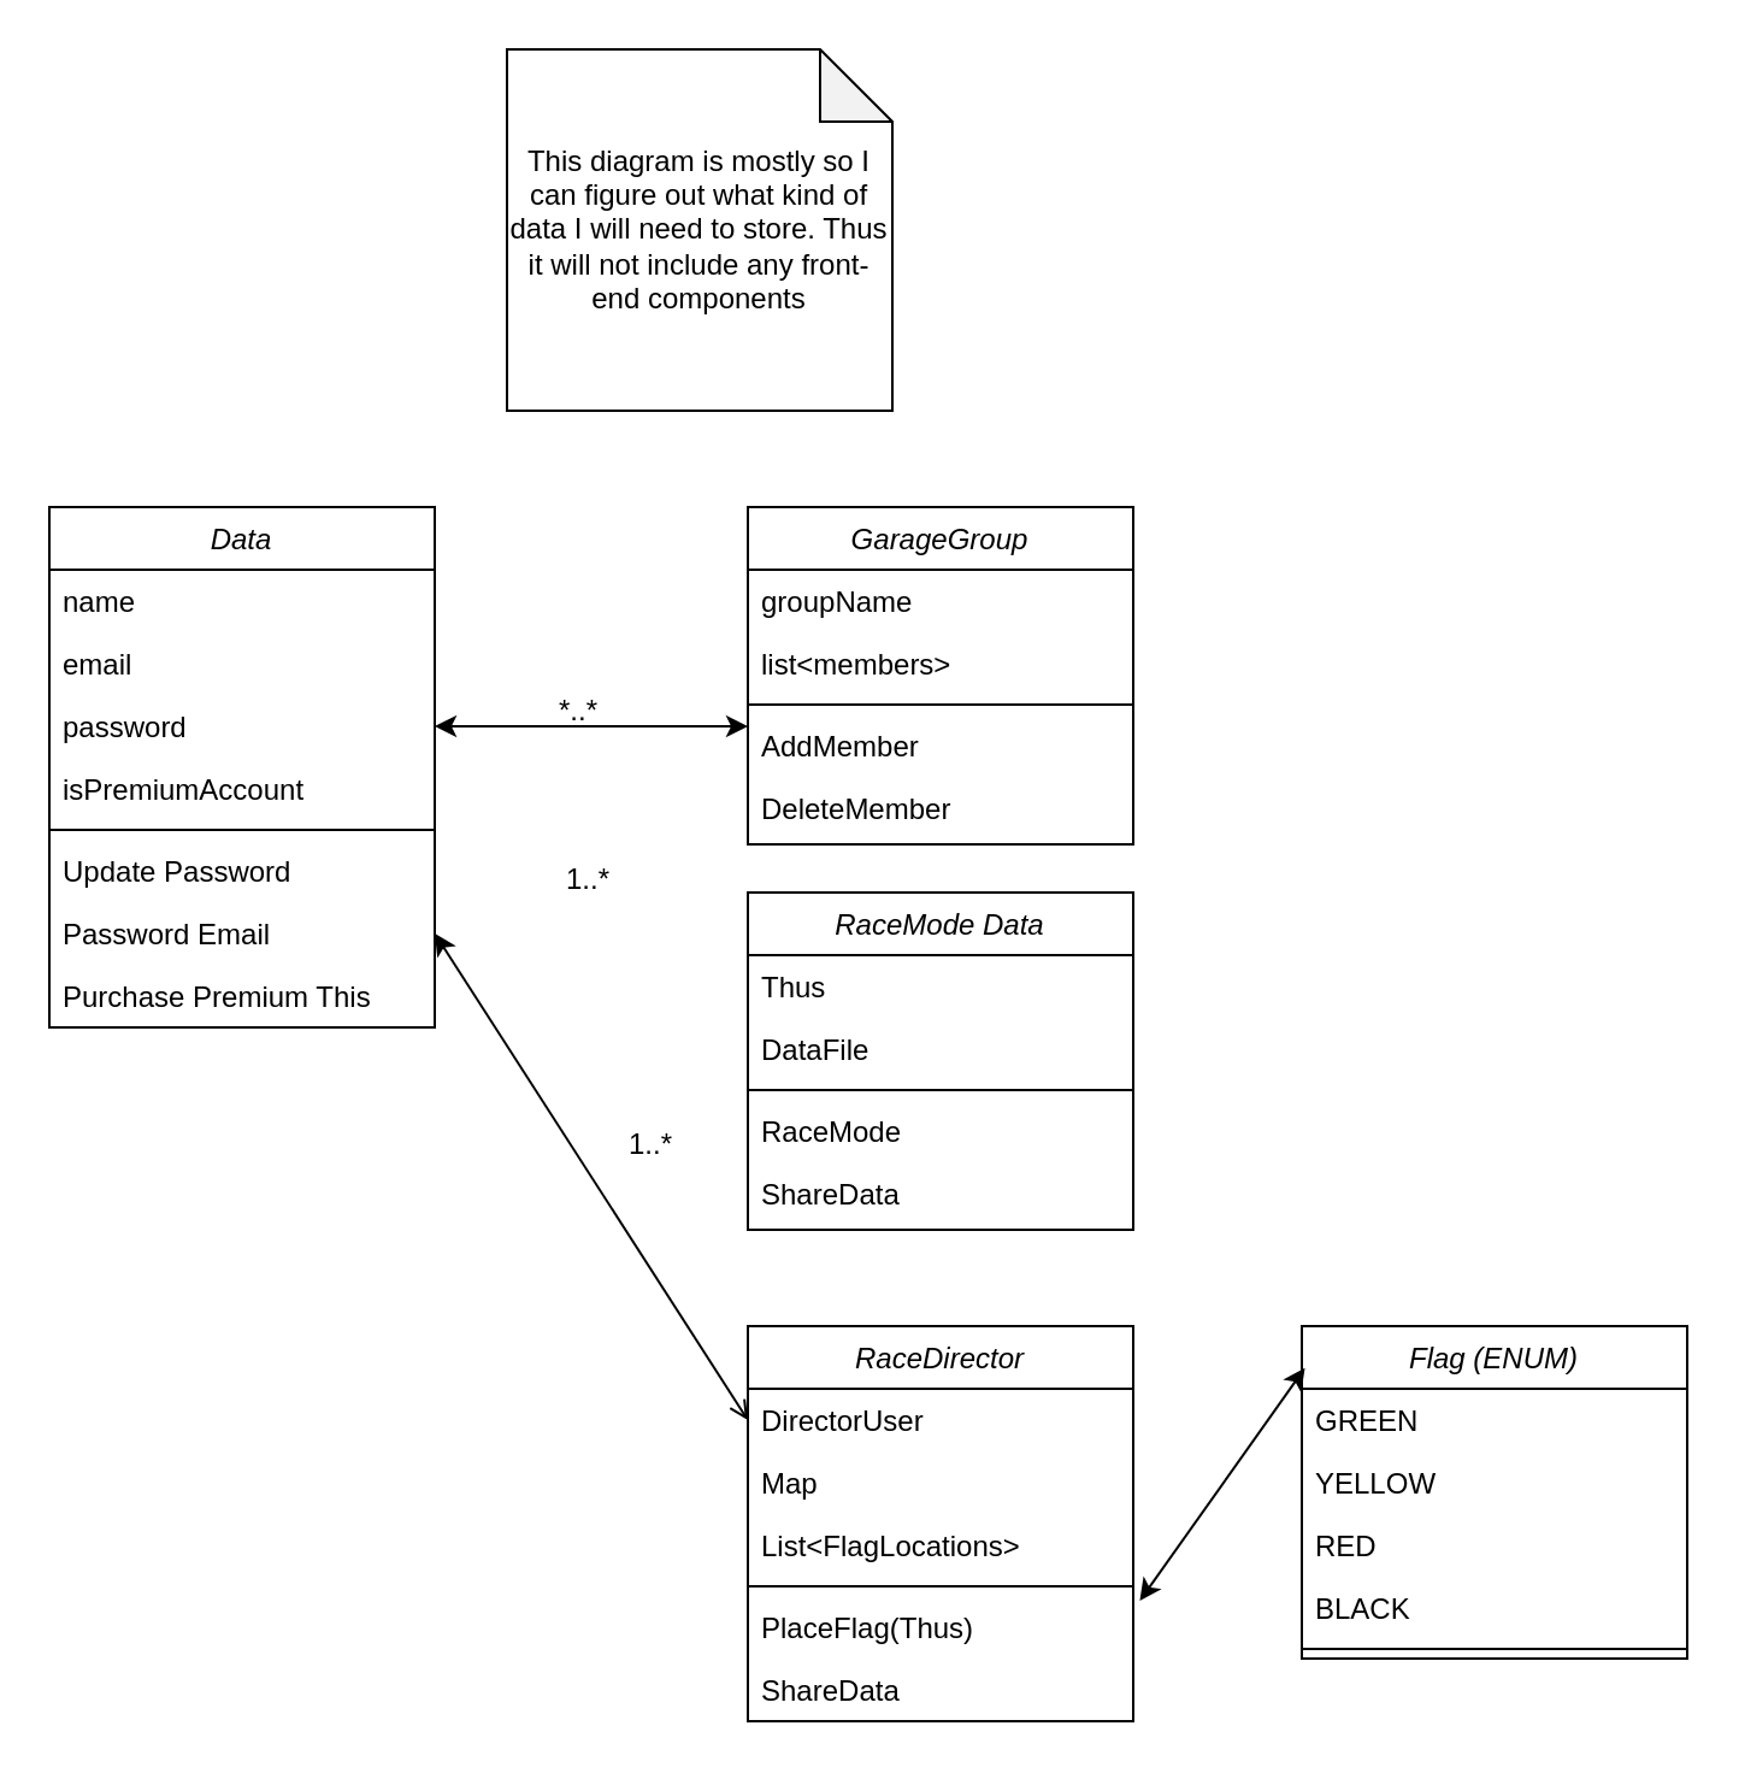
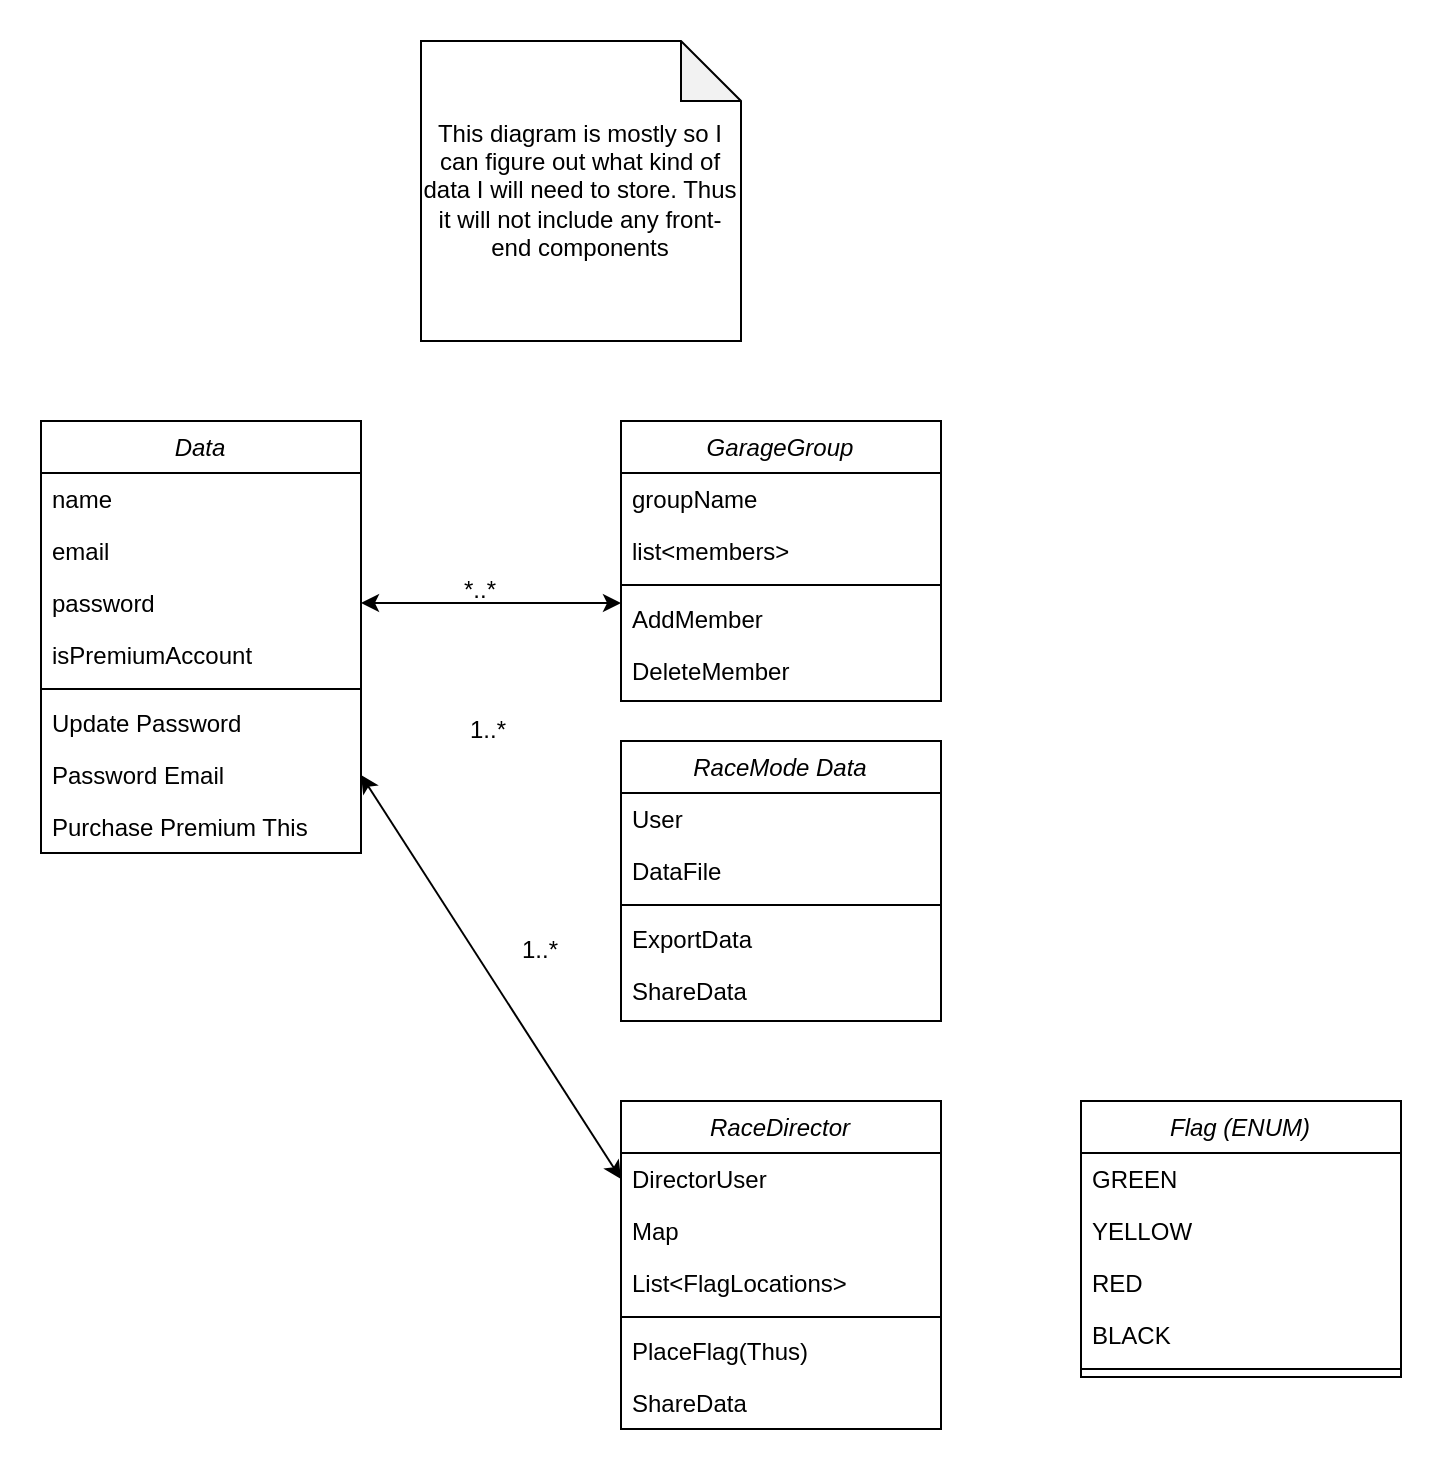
- <mxCell id="20" value="Thus" style="text;align=left;verticalAlign=top;spacingLeft=4;spacingRight=4;overflow=hidden;rotatable=0;points=[[0,0.5],[1,0.5]];portConstraint=eastwest;" parent="19" vertex="1"><mxGeometry y="26" width="160" height="26" as="geometry" /></mxCell>
+ <mxCell id="20" value="User" style="text;align=left;verticalAlign=top;spacingLeft=4;spacingRight=4;overflow=hidden;rotatable=0;points=[[0,0.5],[1,0.5]];portConstraint=eastwest;" parent="19" vertex="1"><mxGeometry y="26" width="160" height="26" as="geometry" /></mxCell>
- <mxCell id="23" value="RaceMode" style="text;align=left;verticalAlign=top;spacingLeft=4;spacingRight=4;overflow=hidden;rotatable=0;points=[[0,0.5],[1,0.5]];portConstraint=eastwest;" parent="19" vertex="1"><mxGeometry y="86" width="160" height="26" as="geometry" /></mxCell>
+ <mxCell id="23" value="ExportData" style="text;align=left;verticalAlign=top;spacingLeft=4;spacingRight=4;overflow=hidden;rotatable=0;points=[[0,0.5],[1,0.5]];portConstraint=eastwest;" parent="19" vertex="1"><mxGeometry y="86" width="160" height="26" as="geometry" /></mxCell>
- <mxCell id="39" value="" style="endArrow=open;startArrow=classic;html=1;rounded=0;entryX=0;entryY=0.5;entryDx=0;entryDy=0;exitX=1;exitY=0.5;exitDx=0;exitDy=0;" parent="1" source="9" target="27" edge="1"><mxGeometry width="50" height="50" relative="1" as="geometry"><mxPoint x="179" y="595" as="sourcePoint" /><mxPoint x="309" y="643" as="targetPoint" /></mxGeometry></mxCell>
+ <mxCell id="39" value="" style="endArrow=classic;startArrow=classic;html=1;rounded=0;entryX=0;entryY=0.5;entryDx=0;entryDy=0;exitX=1;exitY=0.5;exitDx=0;exitDy=0;" parent="1" source="9" target="27" edge="1"><mxGeometry width="50" height="50" relative="1" as="geometry"><mxPoint x="179" y="595" as="sourcePoint" /><mxPoint x="309" y="643" as="targetPoint" /></mxGeometry></mxCell>
- <mxCell id="40" value="" style="endArrow=classic;startArrow=classic;html=1;rounded=0;entryX=0.008;entryY=0.126;entryDx=0;entryDy=0;exitX=1.017;exitY=0.077;exitDx=0;exitDy=0;exitPerimeter=0;entryPerimeter=0;" edge="1" parent="1" source="31" target="33"><mxGeometry width="50" height="50" relative="1" as="geometry"><mxPoint x="580" y="420" as="sourcePoint" /><mxPoint x="710" y="622" as="targetPoint" /></mxGeometry></mxCell>
